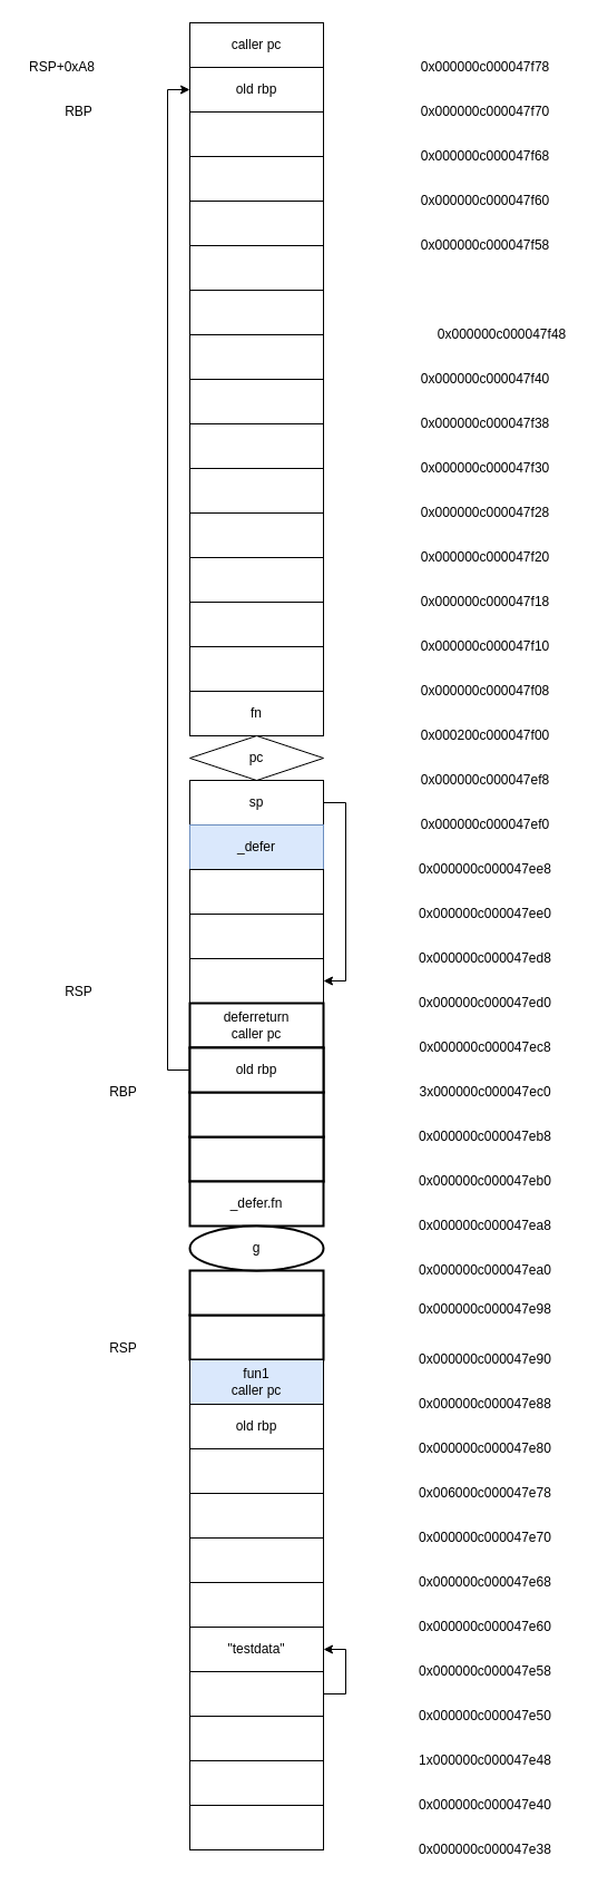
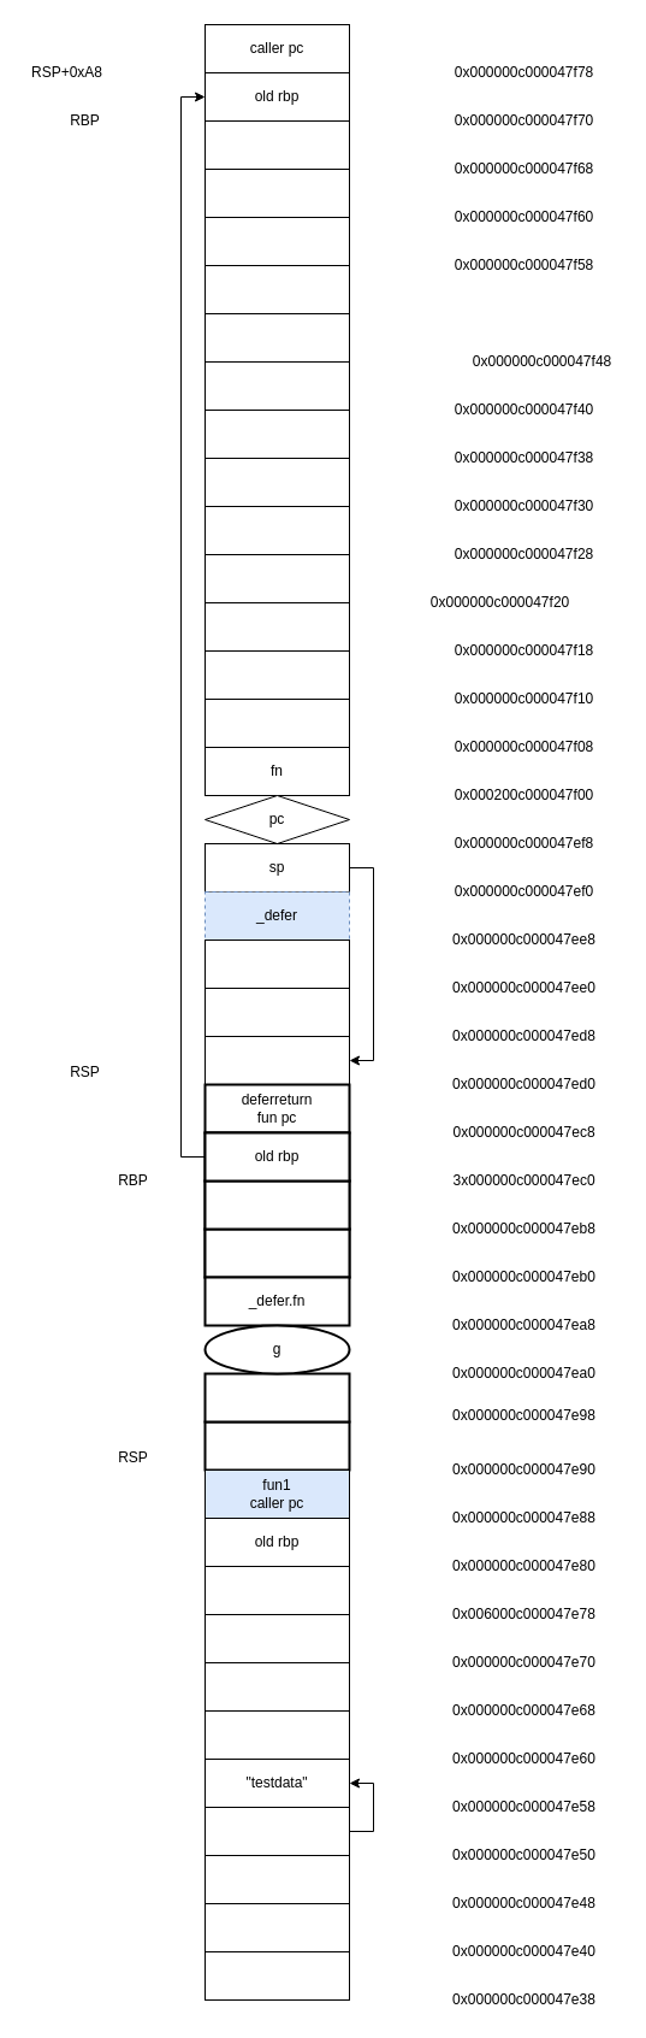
- <mxCell id="24" value="0x000000c000047f20" style="text;html=1;align=center;verticalAlign=middle;resizable=0;points=[];autosize=1;strokeColor=none;fillColor=none;" vertex="1" parent="1"><mxGeometry x="370" y="490" width="130" height="20" as="geometry" /></mxCell>
+ <mxCell id="24" value="0x000000c000047f20" style="text;html=1;align=center;verticalAlign=middle;resizable=0;points=[];autosize=1;strokeColor=none;fillColor=none;" vertex="1" parent="1"><mxGeometry x="350" y="490" width="130" height="20" as="geometry" /></mxCell>
- <mxCell id="38" value="_defer" style="rounded=0;whiteSpace=wrap;html=1;fillColor=#dae8fc;strokeColor=#6c8ebf;" vertex="1" parent="1"><mxGeometry x="170" y="740" width="120" height="40" as="geometry" /></mxCell>
+ <mxCell id="38" value="_defer" style="rounded=0;whiteSpace=wrap;html=1;fillColor=#dae8fc;strokeColor=#6c8ebf;dashed=1;" vertex="1" parent="1"><mxGeometry x="170" y="740" width="120" height="40" as="geometry" /></mxCell>
- <mxCell id="49" value="deferreturn&lt;br&gt;caller pc" style="rounded=0;whiteSpace=wrap;html=1;strokeColor=default;strokeWidth=2;" vertex="1" parent="1"><mxGeometry x="170" y="900" width="120" height="40" as="geometry" /></mxCell>
+ <mxCell id="49" value="deferreturn&lt;br&gt;fun pc" style="rounded=0;whiteSpace=wrap;html=1;strokeColor=default;strokeWidth=2;" vertex="1" parent="1"><mxGeometry x="170" y="900" width="120" height="40" as="geometry" /></mxCell>
- <mxCell id="86" value="1x000000c000047e48" style="text;html=1;align=center;verticalAlign=middle;resizable=0;points=[];autosize=1;strokeColor=none;fillColor=none;" vertex="1" parent="1"><mxGeometry x="370" y="1570" width="130" height="20" as="geometry" /></mxCell>
+ <mxCell id="86" value="0x000000c000047e48" style="text;html=1;align=center;verticalAlign=middle;resizable=0;points=[];autosize=1;strokeColor=none;fillColor=none;" vertex="1" parent="1"><mxGeometry x="370" y="1570" width="130" height="20" as="geometry" /></mxCell>
